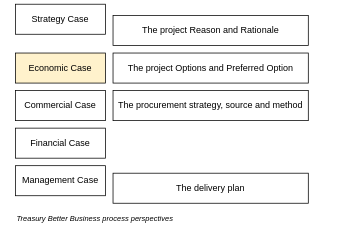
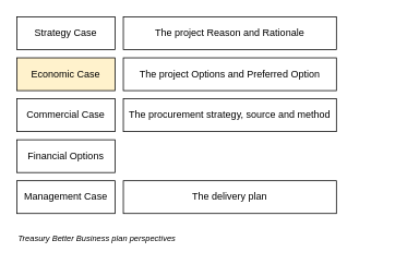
- <mxCell id="2" value="Strategy Case" style="rounded=0;whiteSpace=wrap;html=1;" vertex="1" parent="1"><mxGeometry x="20" y="5" width="120" height="40" as="geometry" /></mxCell>
+ <mxCell id="2" value="Strategy Case" style="rounded=0;whiteSpace=wrap;html=1;" vertex="1" parent="1"><mxGeometry x="20" y="20" width="120" height="40" as="geometry" /></mxCell>
- <mxCell id="5" value="Financial Case" style="rounded=0;whiteSpace=wrap;html=1;" vertex="1" parent="1"><mxGeometry x="20" y="170" width="120" height="40" as="geometry" /></mxCell>
+ <mxCell id="5" value="Financial Options" style="rounded=0;whiteSpace=wrap;html=1;" vertex="1" parent="1"><mxGeometry x="20" y="170" width="120" height="40" as="geometry" /></mxCell>
- <mxCell id="9" value="The delivery plan" style="rounded=0;whiteSpace=wrap;html=1;" vertex="1" parent="1"><mxGeometry x="150" y="230" width="260" height="40" as="geometry" /></mxCell>
+ <mxCell id="9" value="The delivery plan" style="rounded=0;whiteSpace=wrap;html=1;" vertex="1" parent="1"><mxGeometry x="150" y="220" width="260" height="40" as="geometry" /></mxCell>
- <mxCell id="11" value="Treasury Better Business process perspectives" style="text;html=1;strokeColor=none;fillColor=none;align=left;verticalAlign=middle;whiteSpace=wrap;rounded=0;fontStyle=2;fontSize=10;" vertex="1" parent="1"><mxGeometry x="20" y="280" width="440" height="20" as="geometry" /></mxCell>
+ <mxCell id="11" value="Treasury Better Business plan perspectives" style="text;html=1;strokeColor=none;fillColor=none;align=left;verticalAlign=middle;whiteSpace=wrap;rounded=0;fontStyle=2;fontSize=10;" vertex="1" parent="1"><mxGeometry x="20" y="280" width="440" height="20" as="geometry" /></mxCell>
